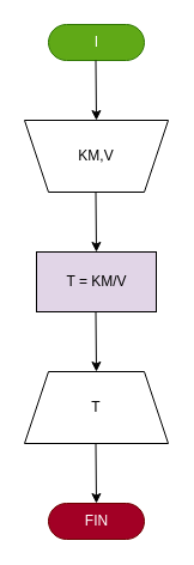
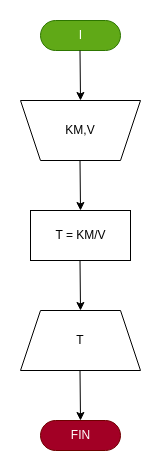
- <mxCell id="5" value="T = KM/V" style="html=1;dashed=0;whitespace=wrap;fillColor=#e1d5e7;" vertex="1" parent="1"><mxGeometry x="30" y="210" width="100" height="50" as="geometry" /></mxCell>
+ <mxCell id="5" value="T = KM/V" style="html=1;dashed=0;whitespace=wrap;" vertex="1" parent="1"><mxGeometry x="30" y="210" width="100" height="50" as="geometry" /></mxCell>
